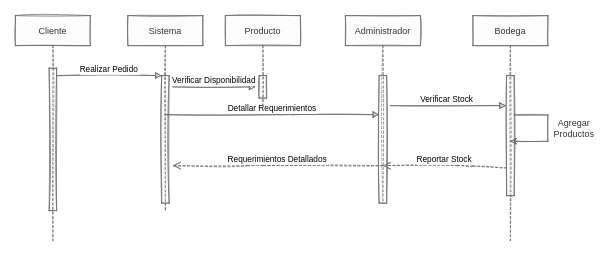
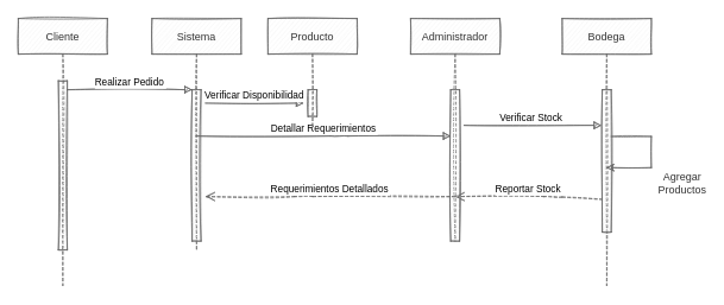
- <mxCell id="13" value="Agregar&lt;br&gt;Productos" style="text;html=1;strokeColor=none;fillColor=default;align=center;verticalAlign=middle;whiteSpace=wrap;rounded=0;sketch=1;fontColor=#333333;" vertex="1" parent="1"><mxGeometry x="740" y="155" width="50" height="30" as="geometry" /></mxCell>
+ <mxCell id="13" value="Agregar&lt;br&gt;Productos" style="text;html=1;strokeColor=none;fillColor=default;align=center;verticalAlign=middle;whiteSpace=wrap;rounded=0;sketch=1;fontColor=#333333;" vertex="1" parent="1"><mxGeometry x="740" y="190" width="50" height="30" as="geometry" /></mxCell>
